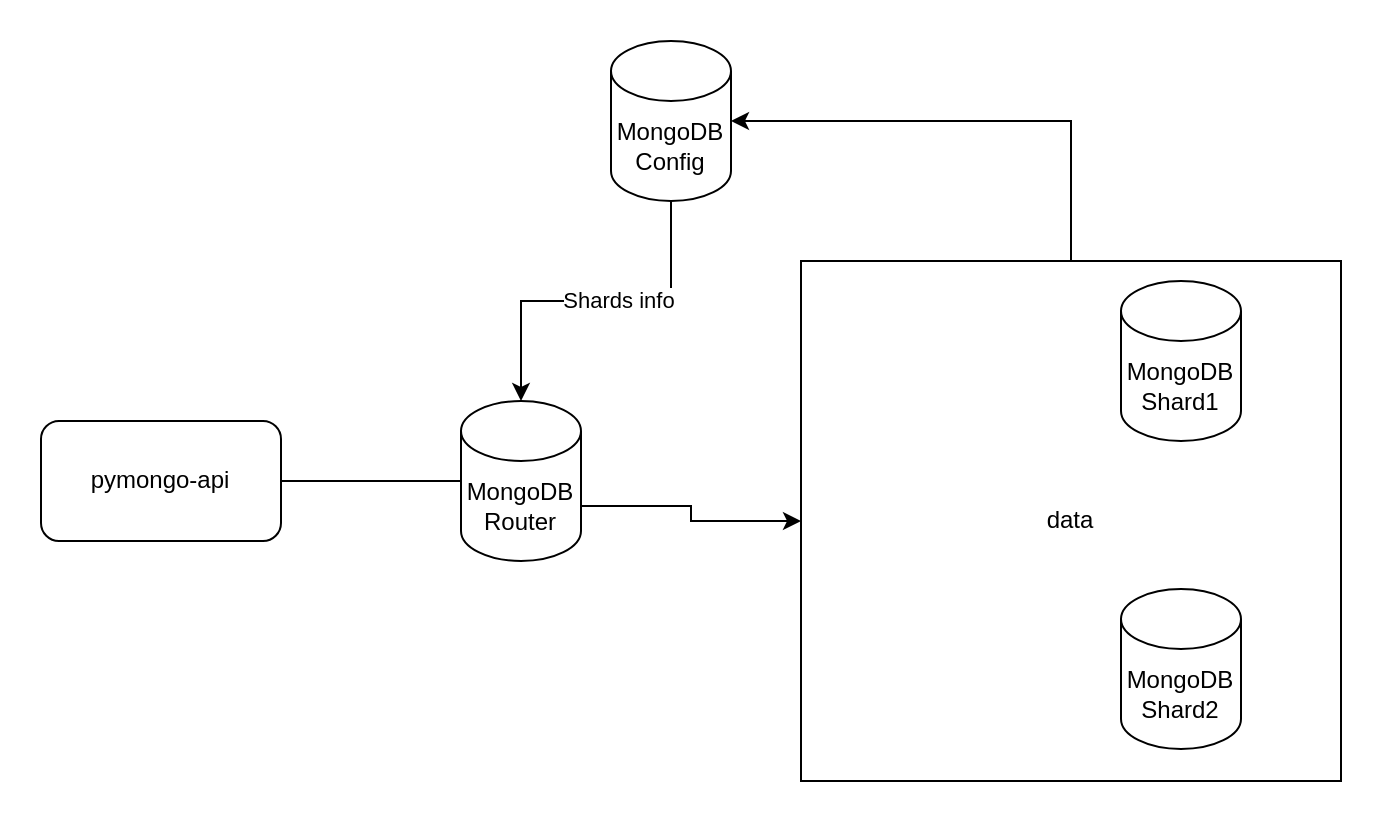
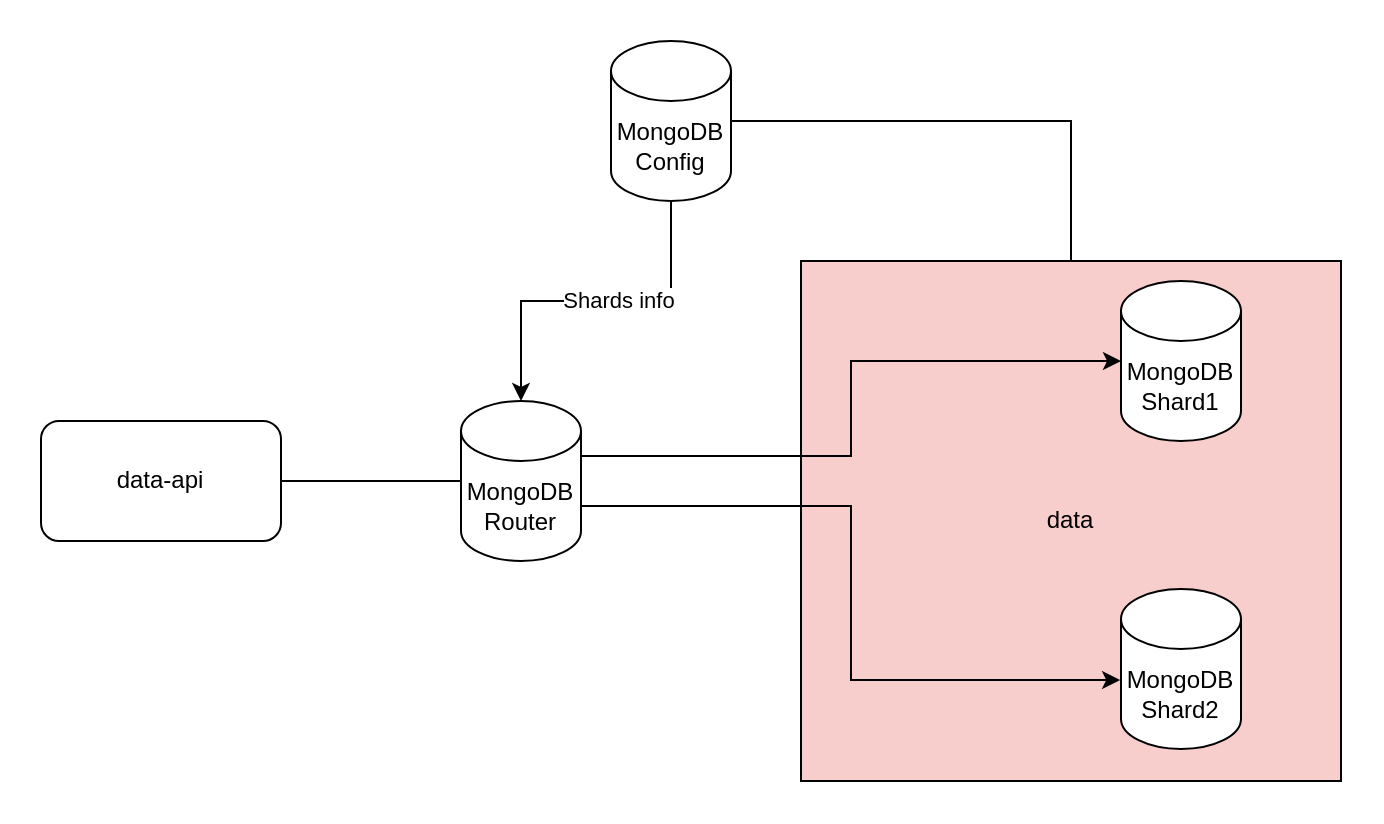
- <mxCell id="13" style="edgeStyle=orthogonalEdgeStyle;rounded=0;orthogonalLoop=1;jettySize=auto;html=1;exitX=0.5;exitY=0;exitDx=0;exitDy=0;entryX=1;entryY=0.5;entryDx=0;entryDy=0;entryPerimeter=0;" edge="1" parent="1" source="2" target="8"><mxGeometry relative="1" as="geometry" /></mxCell>
+ <mxCell id="13" style="edgeStyle=orthogonalEdgeStyle;rounded=0;orthogonalLoop=1;jettySize=auto;html=1;exitX=0.5;exitY=0;exitDx=0;exitDy=0;entryX=1;entryY=0.5;entryDx=0;entryDy=0;entryPerimeter=0;endArrow=none;" edge="1" parent="1" source="2" target="8"><mxGeometry relative="1" as="geometry" /></mxCell>
+ <mxCell id="11" style="edgeStyle=orthogonalEdgeStyle;rounded=0;orthogonalLoop=1;jettySize=auto;html=1;exitX=1;exitY=0;exitDx=0;exitDy=27.5;exitPerimeter=0;entryX=0;entryY=0.5;entryDx=0;entryDy=0;entryPerimeter=0;" edge="1" parent="1" source="5" target="6"><mxGeometry relative="1" as="geometry" /></mxCell>
- <mxCell id="3" value="pymongo-api" style="rounded=1;whiteSpace=wrap;html=1;" vertex="1" parent="1"><mxGeometry x="20" y="210" width="120" height="60" as="geometry" /></mxCell>
+ <mxCell id="3" value="data-api" style="rounded=1;whiteSpace=wrap;html=1;" vertex="1" parent="1"><mxGeometry x="20" y="210" width="120" height="60" as="geometry" /></mxCell>
- <mxCell id="12" style="edgeStyle=orthogonalEdgeStyle;rounded=0;orthogonalLoop=1;jettySize=auto;html=1;exitX=1;exitY=0;exitDx=0;exitDy=52.5;exitPerimeter=0;" edge="1" parent="1" source="5" target="2"><mxGeometry relative="1" as="geometry" /></mxCell>
+ <mxCell id="12" style="edgeStyle=orthogonalEdgeStyle;rounded=0;orthogonalLoop=1;jettySize=auto;html=1;exitX=1;exitY=0;exitDx=0;exitDy=52.5;exitPerimeter=0;entryX=-0.007;entryY=0.569;entryDx=0;entryDy=0;entryPerimeter=0;" edge="1" parent="1" source="5" target="7"><mxGeometry relative="1" as="geometry" /></mxCell>
- <mxCell id="2" value="data" style="rounded=0;whiteSpace=wrap;html=1;" vertex="1" parent="1"><mxGeometry x="400" y="130" width="270" height="260" as="geometry" /></mxCell>
+ <mxCell id="2" value="data" style="rounded=0;whiteSpace=wrap;html=1;fillColor=#f8cecc;" vertex="1" parent="1"><mxGeometry x="400" y="130" width="270" height="260" as="geometry" /></mxCell>
